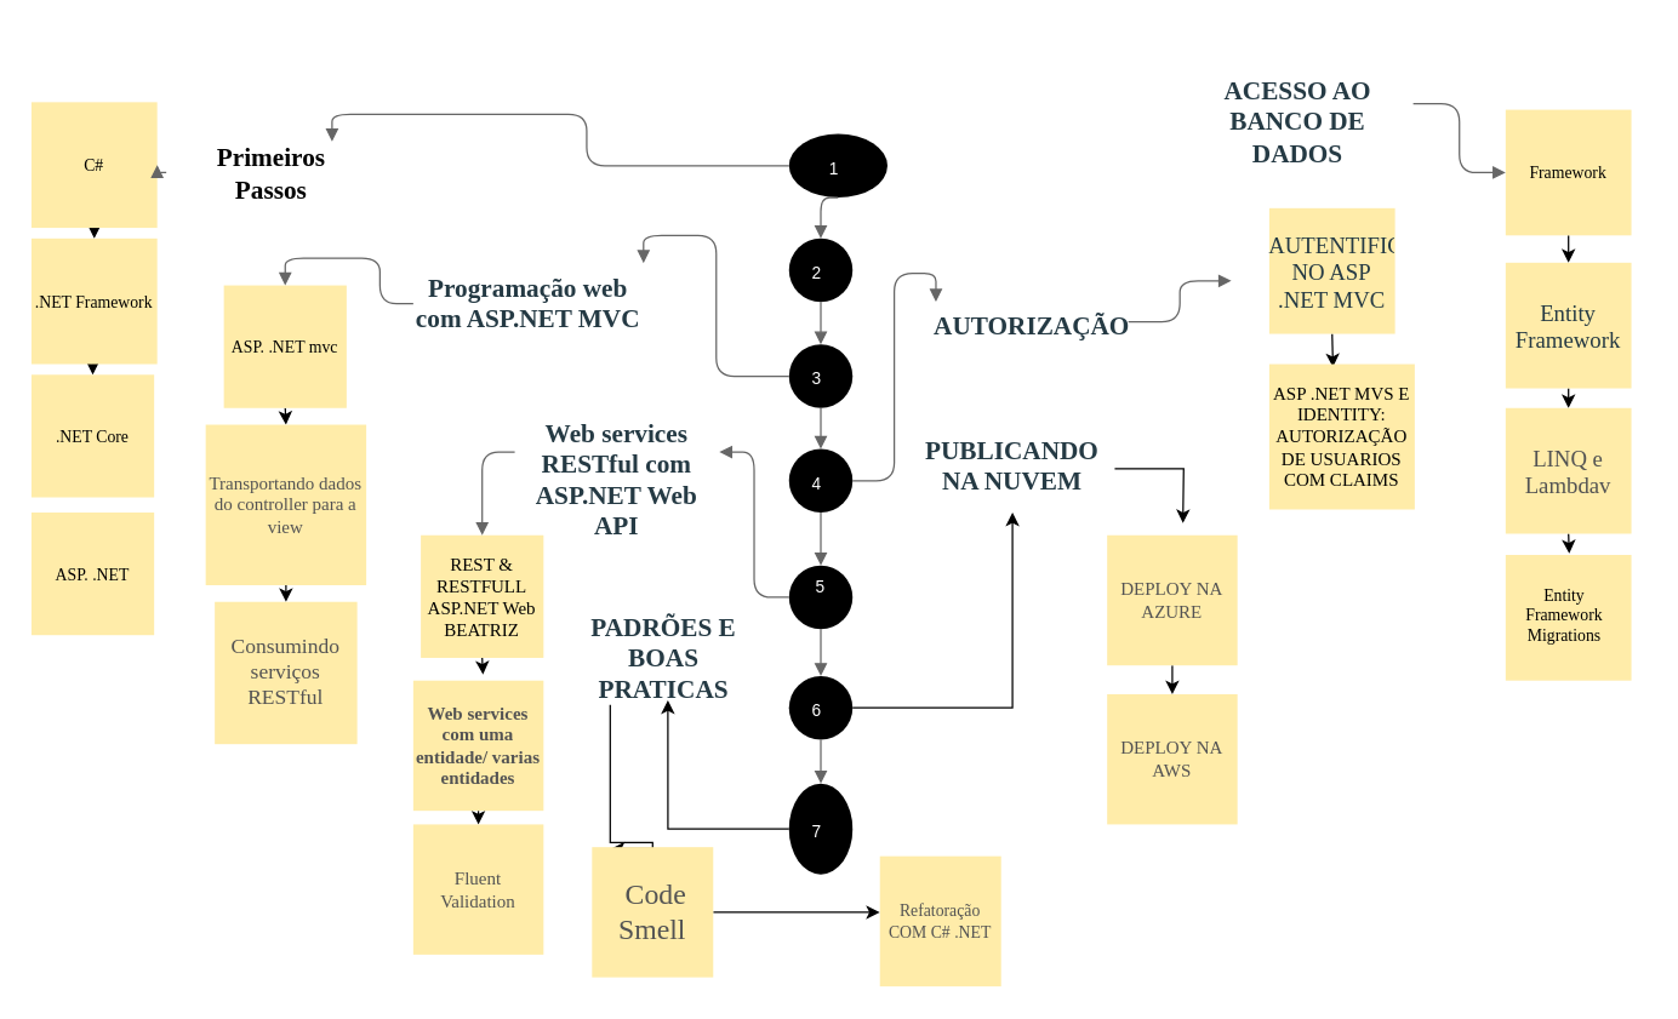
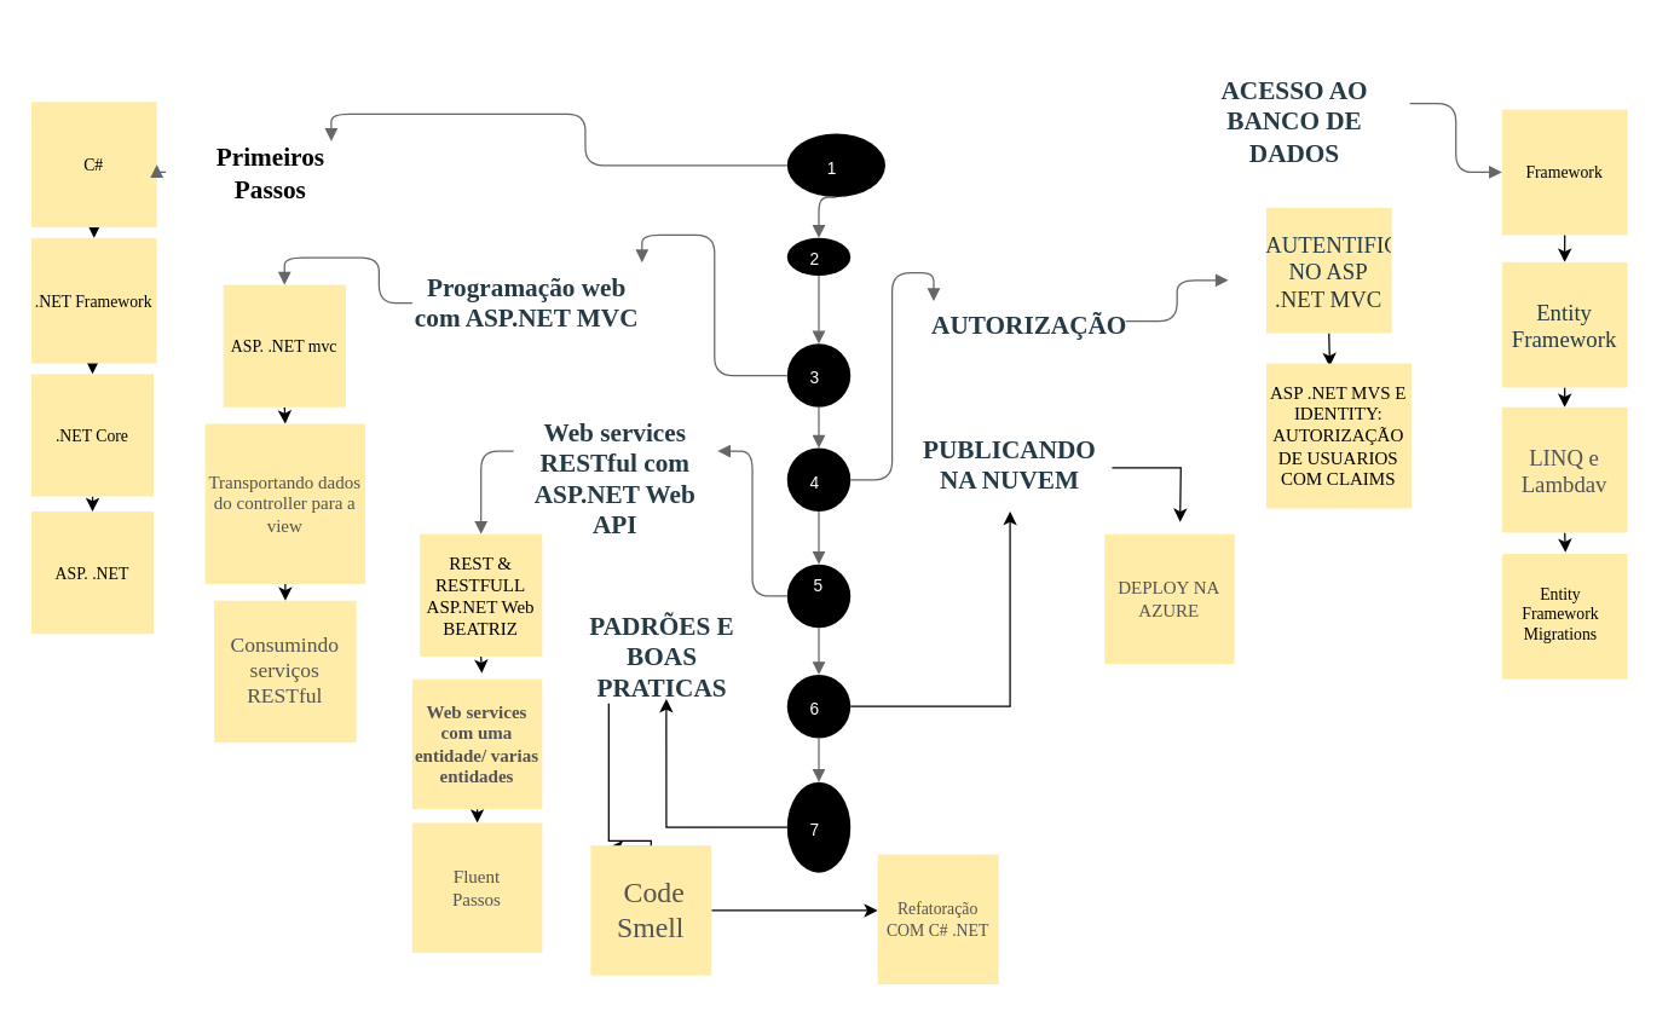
- <mxCell id="7" value="2" style="html=1;whiteSpace=wrap;ellipse;fontSize=11;fontColor=#ffffff;align=center;spacingLeft=7.786;spacingRight=12.977;spacingTop=3.708;spacing=3;strokeOpacity=0;fillOpacity=100;rounded=1;absoluteArcSize=1;arcSize=9.6;fillColor=#000000;" vertex="1" parent="1"><mxGeometry x="520" y="157" width="42" height="42" as="geometry" /></mxCell>
+ <mxCell id="7" value="2" style="html=1;whiteSpace=wrap;ellipse;fontSize=11;fontColor=#ffffff;align=center;spacingLeft=7.786;spacingRight=12.977;spacingTop=3.708;spacing=3;strokeOpacity=0;fillOpacity=100;rounded=1;absoluteArcSize=1;arcSize=9.6;fillColor=#000000;" vertex="1" parent="1"><mxGeometry x="520" y="157" width="42" height="25" as="geometry" /></mxCell>
+ <mxCell id="19" style="edgeStyle=orthogonalEdgeStyle;rounded=0;orthogonalLoop=1;jettySize=auto;html=1;exitX=0.5;exitY=1;exitDx=0;exitDy=0;entryX=0.5;entryY=0;entryDx=0;entryDy=0;fontFamily=Comic Sans MS;fontSize=17;" edge="1" parent="1" source="20" target="21"><mxGeometry relative="1" as="geometry" /></mxCell>
- <mxCell id="67" style="edgeStyle=orthogonalEdgeStyle;rounded=0;orthogonalLoop=1;jettySize=auto;html=1;exitX=0.5;exitY=1;exitDx=0;exitDy=0;entryX=0.5;entryY=0;entryDx=0;entryDy=0;fontFamily=Comic Sans MS;fontSize=17;" edge="1" parent="1" source="68" target="69"><mxGeometry relative="1" as="geometry" /></mxCell>
- <mxCell id="69" value="&lt;span style=&quot;font-weight: 400&quot;&gt;DEPLOY NA AWS&lt;/span&gt;" style="html=1;whiteSpace=wrap;fontSize=12;fontColor=#535353;spacing=3;strokeColor=none;fillColor=#FFECA9;strokeWidth=0;fontFamily=Comic Sans MS;fontStyle=1" vertex="1" parent="1"><mxGeometry x="730" y="458" width="86" height="86" as="geometry" /></mxCell>
- <mxCell id="64" value="&lt;span style=&quot;font-size: 12px; font-weight: 400;&quot;&gt;Fluent&lt;br style=&quot;font-size: 12px;&quot;&gt;Validation&lt;/span&gt;" style="html=1;whiteSpace=wrap;fontSize=12;fontColor=#535353;spacing=3;strokeColor=none;fillColor=#FFECA9;strokeWidth=0;fontFamily=Comic Sans MS;fontStyle=1" vertex="1" parent="1"><mxGeometry x="272" y="544" width="86" height="86" as="geometry" /></mxCell>
+ <mxCell id="64" value="&lt;span style=&quot;font-size: 12px; font-weight: 400;&quot;&gt;Fluent&lt;br style=&quot;font-size: 12px;&quot;&gt;Passos&lt;/span&gt;" style="html=1;whiteSpace=wrap;fontSize=12;fontColor=#535353;spacing=3;strokeColor=none;fillColor=#FFECA9;strokeWidth=0;fontFamily=Comic Sans MS;fontStyle=1" vertex="1" parent="1"><mxGeometry x="272" y="544" width="86" height="86" as="geometry" /></mxCell>
